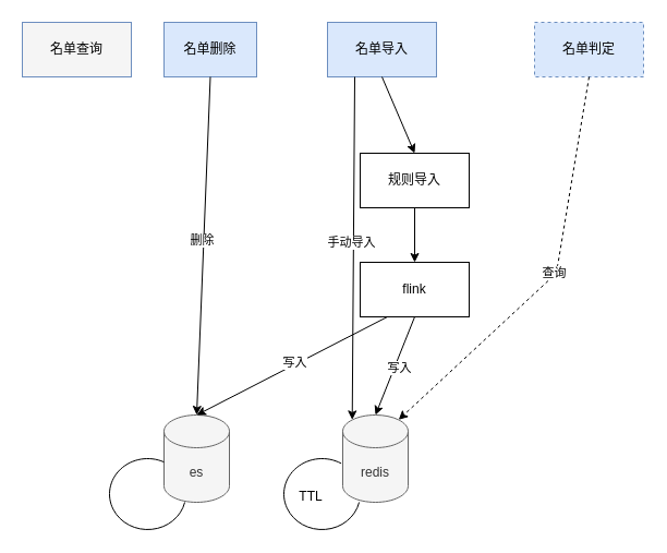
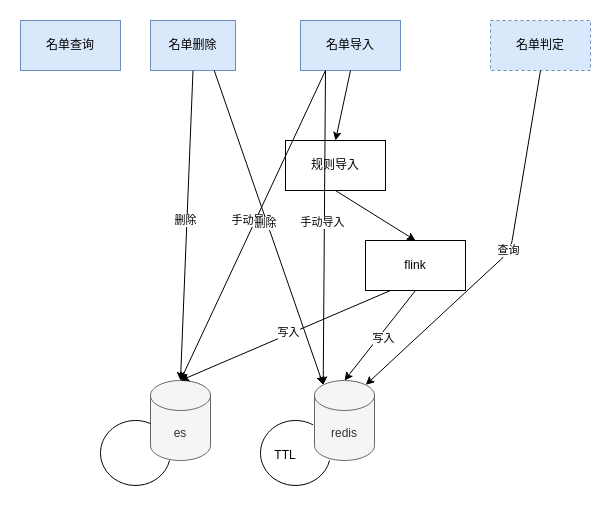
- <mxCell id="2" value="名单查询" style="rounded=0;whiteSpace=wrap;html=1;fillColor=#f5f5f5;strokeColor=#6c8ebf;" vertex="1" parent="1"><mxGeometry x="20" y="20" width="100" height="50" as="geometry" /></mxCell>
+ <mxCell id="2" value="名单查询" style="rounded=0;whiteSpace=wrap;html=1;fillColor=#dae8fc;strokeColor=#6c8ebf;" vertex="1" parent="1"><mxGeometry x="20" y="20" width="100" height="50" as="geometry" /></mxCell>
- <mxCell id="8" value="规则导入" style="rounded=0;whiteSpace=wrap;html=1;" vertex="1" parent="1"><mxGeometry x="330" y="140" width="100" height="50" as="geometry" /></mxCell>
+ <mxCell id="8" value="规则导入" style="rounded=0;whiteSpace=wrap;html=1;" vertex="1" parent="1"><mxGeometry x="285" y="140" width="100" height="50" as="geometry" /></mxCell>
+ <mxCell id="16" value="" style="endArrow=classic;html=1;entryX=0.5;entryY=0;entryDx=0;entryDy=0;entryPerimeter=0;exitX=0.25;exitY=1;exitDx=0;exitDy=0;" edge="1" parent="1" source="6" target="3"><mxGeometry width="50" height="50" relative="1" as="geometry"><mxPoint x="290" y="90" as="sourcePoint" /><mxPoint x="190" y="390" as="targetPoint" /></mxGeometry></mxCell>
+ <mxCell id="17" value="手动导入" style="edgeLabel;html=1;align=center;verticalAlign=middle;resizable=0;points=[];" vertex="1" connectable="0" parent="16"><mxGeometry x="-0.032" y="-2" relative="1" as="geometry"><mxPoint as="offset" /></mxGeometry></mxCell>
+ <mxCell id="24" value="" style="endArrow=classic;html=1;exitX=0.75;exitY=1;exitDx=0;exitDy=0;entryX=0.145;entryY=0;entryDx=0;entryDy=4.35;entryPerimeter=0;" edge="1" parent="1" source="5" target="4"><mxGeometry width="50" height="50" relative="1" as="geometry"><mxPoint x="210" y="80" as="sourcePoint" /><mxPoint x="190" y="390" as="targetPoint" /></mxGeometry></mxCell>
+ <mxCell id="25" value="删除" style="edgeLabel;html=1;align=center;verticalAlign=middle;resizable=0;points=[];" vertex="1" connectable="0" parent="24"><mxGeometry x="-0.032" y="-2" relative="1" as="geometry"><mxPoint as="offset" /></mxGeometry></mxCell>
- <mxCell id="9" value="flink" style="rounded=0;whiteSpace=wrap;html=1;" vertex="1" parent="1"><mxGeometry x="330" y="240" width="100" height="50" as="geometry" /></mxCell>
+ <mxCell id="9" value="flink" style="rounded=0;whiteSpace=wrap;html=1;" vertex="1" parent="1"><mxGeometry x="365" y="240" width="100" height="50" as="geometry" /></mxCell>
- <mxCell id="20" value="" style="endArrow=classic;html=1;entryX=0.855;entryY=0;entryDx=0;entryDy=4.35;entryPerimeter=0;exitX=0.5;exitY=1;exitDx=0;exitDy=0;dashed=1;" edge="1" parent="1" source="7" target="4"><mxGeometry width="50" height="50" relative="1" as="geometry"><mxPoint x="315" y="80" as="sourcePoint" /><mxPoint x="190" y="390" as="targetPoint" /><Array as="points"><mxPoint x="510" y="250" /></Array></mxGeometry></mxCell>
+ <mxCell id="20" value="" style="endArrow=classic;html=1;entryX=0.855;entryY=0;entryDx=0;entryDy=4.35;entryPerimeter=0;exitX=0.5;exitY=1;exitDx=0;exitDy=0;" edge="1" parent="1" source="7" target="4"><mxGeometry width="50" height="50" relative="1" as="geometry"><mxPoint x="315" y="80" as="sourcePoint" /><mxPoint x="190" y="390" as="targetPoint" /><Array as="points"><mxPoint x="510" y="250" /></Array></mxGeometry></mxCell>
